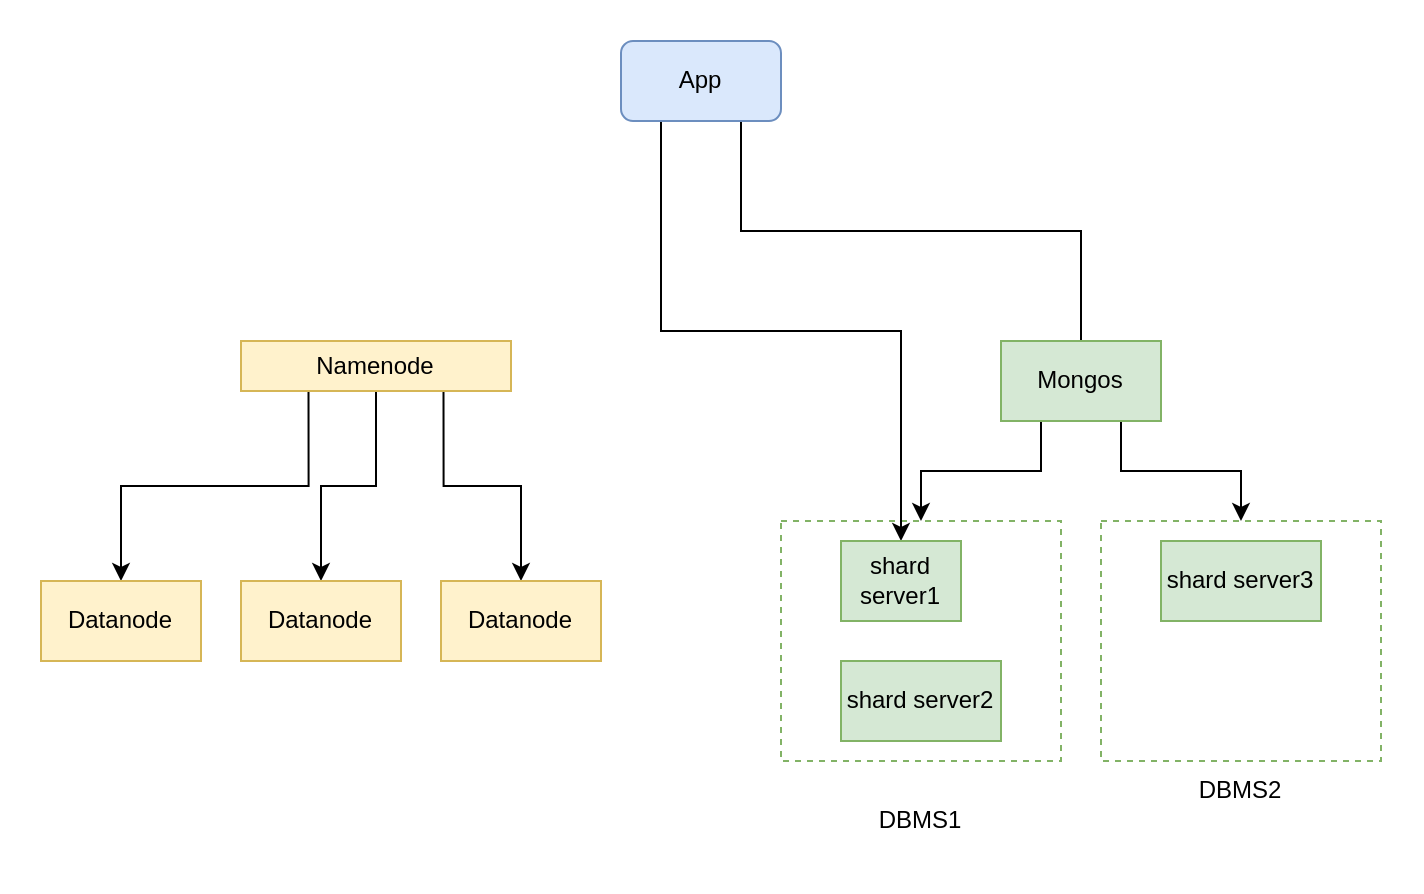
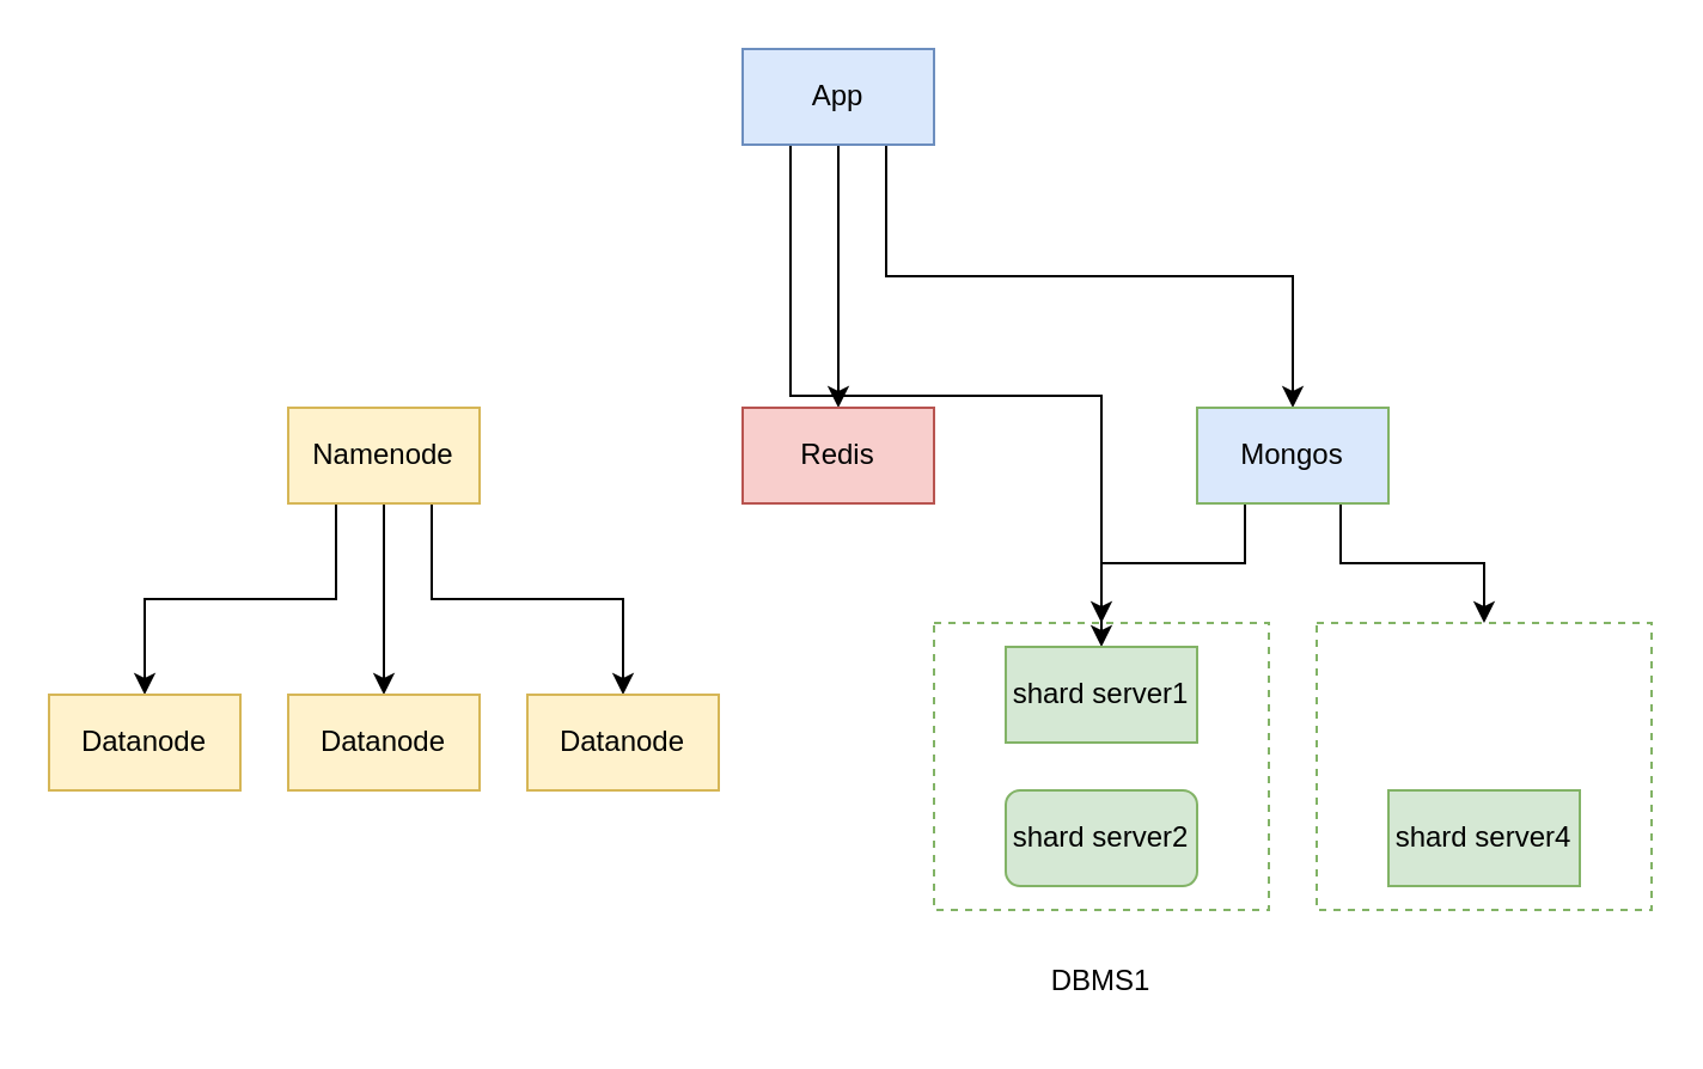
- <mxCell id="6" value="App" style="whiteSpace=wrap;html=1;fillColor=#dae8fc;strokeColor=#6c8ebf;rounded=1;" vertex="1" parent="1"><mxGeometry x="310" y="20" width="80" height="40" as="geometry" /></mxCell>
+ <mxCell id="6" value="App" style="rounded=0;whiteSpace=wrap;html=1;fillColor=#dae8fc;strokeColor=#6c8ebf;" vertex="1" parent="1"><mxGeometry x="310" y="20" width="80" height="40" as="geometry" /></mxCell>
+ <mxCell id="3" style="edgeStyle=orthogonalEdgeStyle;rounded=0;orthogonalLoop=1;jettySize=auto;html=1;exitX=0.5;exitY=1;exitDx=0;exitDy=0;" edge="1" parent="1" source="6" target="7"><mxGeometry relative="1" as="geometry" /></mxCell>
- <mxCell id="4" style="edgeStyle=orthogonalEdgeStyle;rounded=0;orthogonalLoop=1;jettySize=auto;html=1;exitX=0.75;exitY=1;exitDx=0;exitDy=0;entryX=0.5;entryY=0;entryDx=0;entryDy=0;endArrow=none;" edge="1" parent="1" source="6" target="14"><mxGeometry relative="1" as="geometry" /></mxCell>
+ <mxCell id="4" style="edgeStyle=orthogonalEdgeStyle;rounded=0;orthogonalLoop=1;jettySize=auto;html=1;exitX=0.75;exitY=1;exitDx=0;exitDy=0;entryX=0.5;entryY=0;entryDx=0;entryDy=0;" edge="1" parent="1" source="6" target="14"><mxGeometry relative="1" as="geometry" /></mxCell>
- <mxCell id="11" value="Namenode" style="rounded=0;whiteSpace=wrap;html=1;fillColor=#fff2cc;strokeColor=#d6b656;" vertex="1" parent="1"><mxGeometry x="120" y="170" width="135" height="25" as="geometry" /></mxCell>
+ <mxCell id="11" value="Namenode" style="rounded=0;whiteSpace=wrap;html=1;fillColor=#fff2cc;strokeColor=#d6b656;" vertex="1" parent="1"><mxGeometry x="120" y="170" width="80" height="40" as="geometry" /></mxCell>
+ <mxCell id="7" value="Redis" style="rounded=0;whiteSpace=wrap;html=1;fillColor=#f8cecc;strokeColor=#b85450;" vertex="1" parent="1"><mxGeometry x="310" y="170" width="80" height="40" as="geometry" /></mxCell>
- <mxCell id="14" value="Mongos" style="rounded=0;whiteSpace=wrap;html=1;fillColor=#d5e8d4;strokeColor=#82b366;" vertex="1" parent="1"><mxGeometry x="500" y="170" width="80" height="40" as="geometry" /></mxCell>
+ <mxCell id="14" value="Mongos" style="rounded=0;whiteSpace=wrap;html=1;fillColor=#dae8fc;strokeColor=#82b366;" vertex="1" parent="1"><mxGeometry x="500" y="170" width="80" height="40" as="geometry" /></mxCell>
- <mxCell id="18" value="shard server1" style="rounded=0;whiteSpace=wrap;html=1;fillColor=#d5e8d4;strokeColor=#82b366;" vertex="1" parent="1"><mxGeometry x="420" y="270" width="60" height="40" as="geometry" /></mxCell>
+ <mxCell id="18" value="shard server1" style="rounded=0;whiteSpace=wrap;html=1;fillColor=#d5e8d4;strokeColor=#82b366;" vertex="1" parent="1"><mxGeometry x="420" y="270" width="80" height="40" as="geometry" /></mxCell>
- <mxCell id="21" value="shard server3" style="rounded=0;whiteSpace=wrap;html=1;fillColor=#d5e8d4;strokeColor=#82b366;" vertex="1" parent="1"><mxGeometry x="580" y="270" width="80" height="40" as="geometry" /></mxCell>
- <mxCell id="19" value="shard server2" style="rounded=0;whiteSpace=wrap;html=1;fillColor=#d5e8d4;strokeColor=#82b366;" vertex="1" parent="1"><mxGeometry x="420" y="330" width="80" height="40" as="geometry" /></mxCell>
+ <mxCell id="19" value="shard server2" style="whiteSpace=wrap;html=1;fillColor=#d5e8d4;strokeColor=#82b366;rounded=1;" vertex="1" parent="1"><mxGeometry x="420" y="330" width="80" height="40" as="geometry" /></mxCell>
+ <mxCell id="22" value="shard server4" style="rounded=0;whiteSpace=wrap;html=1;fillColor=#d5e8d4;strokeColor=#82b366;" vertex="1" parent="1"><mxGeometry x="580" y="330" width="80" height="40" as="geometry" /></mxCell>
- <mxCell id="24" value="DBMS2" style="text;html=1;strokeColor=none;fillColor=none;align=center;verticalAlign=middle;whiteSpace=wrap;rounded=0;dashed=1;" vertex="1" parent="1"><mxGeometry x="590" y="380" width="60" height="30" as="geometry" /></mxCell>
